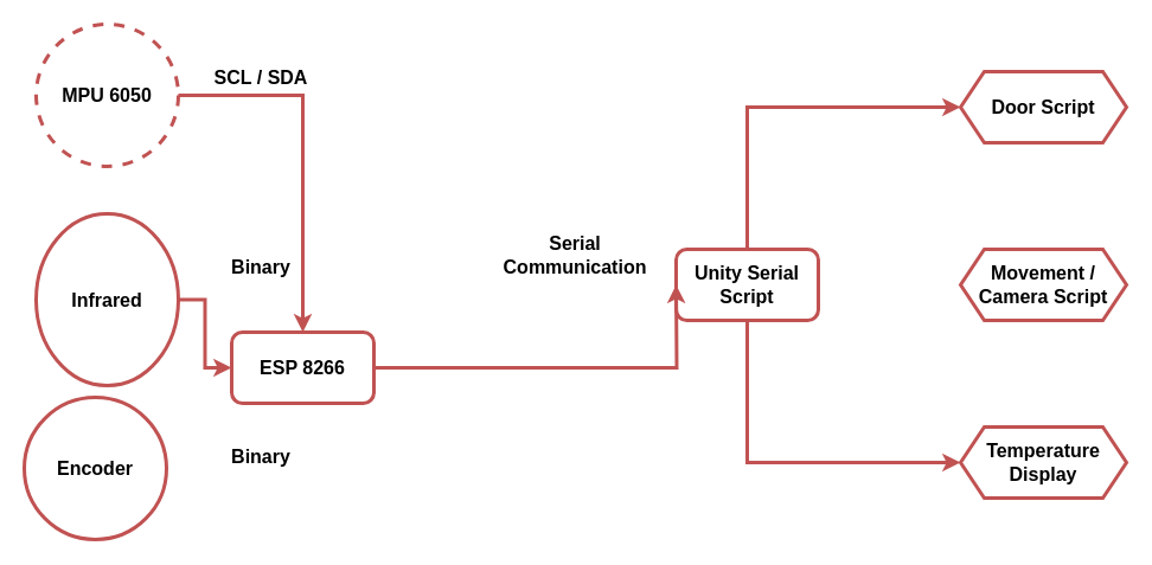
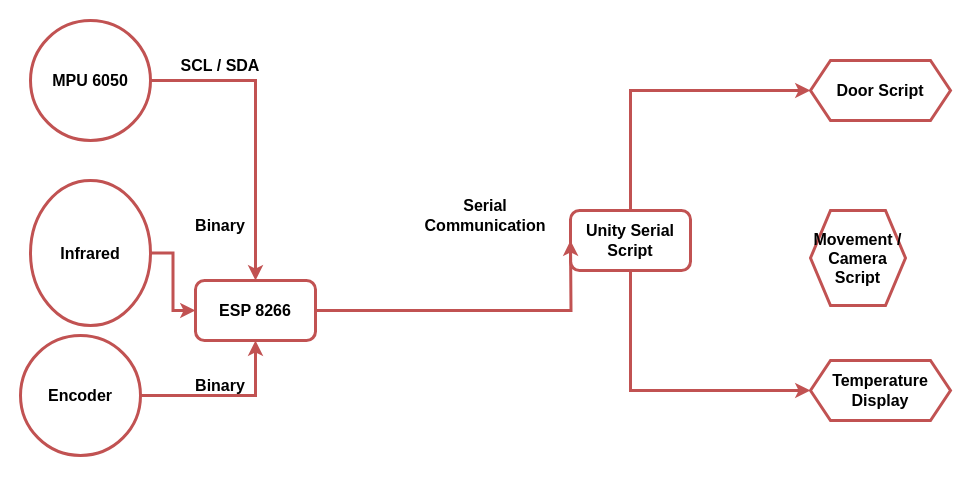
- <mxCell id="3" value="MPU 6050" style="ellipse;whiteSpace=wrap;html=1;fillColor=none;fontSize=16;gradientColor=default;strokeWidth=3;strokeColor=#C15252;fontStyle=1;dashed=1;" vertex="1" parent="1"><mxGeometry x="30" y="20" width="120" height="120" as="geometry" /></mxCell>
+ <mxCell id="3" value="MPU 6050" style="ellipse;whiteSpace=wrap;html=1;fillColor=none;fontSize=16;gradientColor=default;strokeWidth=3;strokeColor=#C15252;fontStyle=1" vertex="1" parent="1"><mxGeometry x="30" y="20" width="120" height="120" as="geometry" /></mxCell>
- <mxCell id="18" value="Movement / Camera Script" style="shape=hexagon;perimeter=hexagonPerimeter2;whiteSpace=wrap;html=1;fixedSize=1;fillColor=none;fontSize=16;strokeWidth=3;strokeColor=#C15252;fontStyle=1" vertex="1" parent="1"><mxGeometry x="810" y="210" width="140" height="60" as="geometry" /></mxCell>
+ <mxCell id="18" value="Movement / Camera Script" style="shape=hexagon;perimeter=hexagonPerimeter2;whiteSpace=wrap;html=1;fixedSize=1;fillColor=none;fontSize=16;strokeWidth=3;strokeColor=#C15252;fontStyle=1" vertex="1" parent="1"><mxGeometry x="810" y="210" width="95" height="95" as="geometry" /></mxCell>
+ <mxCell id="6" style="edgeStyle=orthogonalEdgeStyle;rounded=0;orthogonalLoop=1;jettySize=auto;html=1;exitX=1;exitY=0.5;exitDx=0;exitDy=0;entryX=0.5;entryY=1;entryDx=0;entryDy=0;fontSize=16;strokeWidth=3;strokeColor=#C15252;fontStyle=1" edge="1" parent="1" source="7" target="9"><mxGeometry relative="1" as="geometry" /></mxCell>
